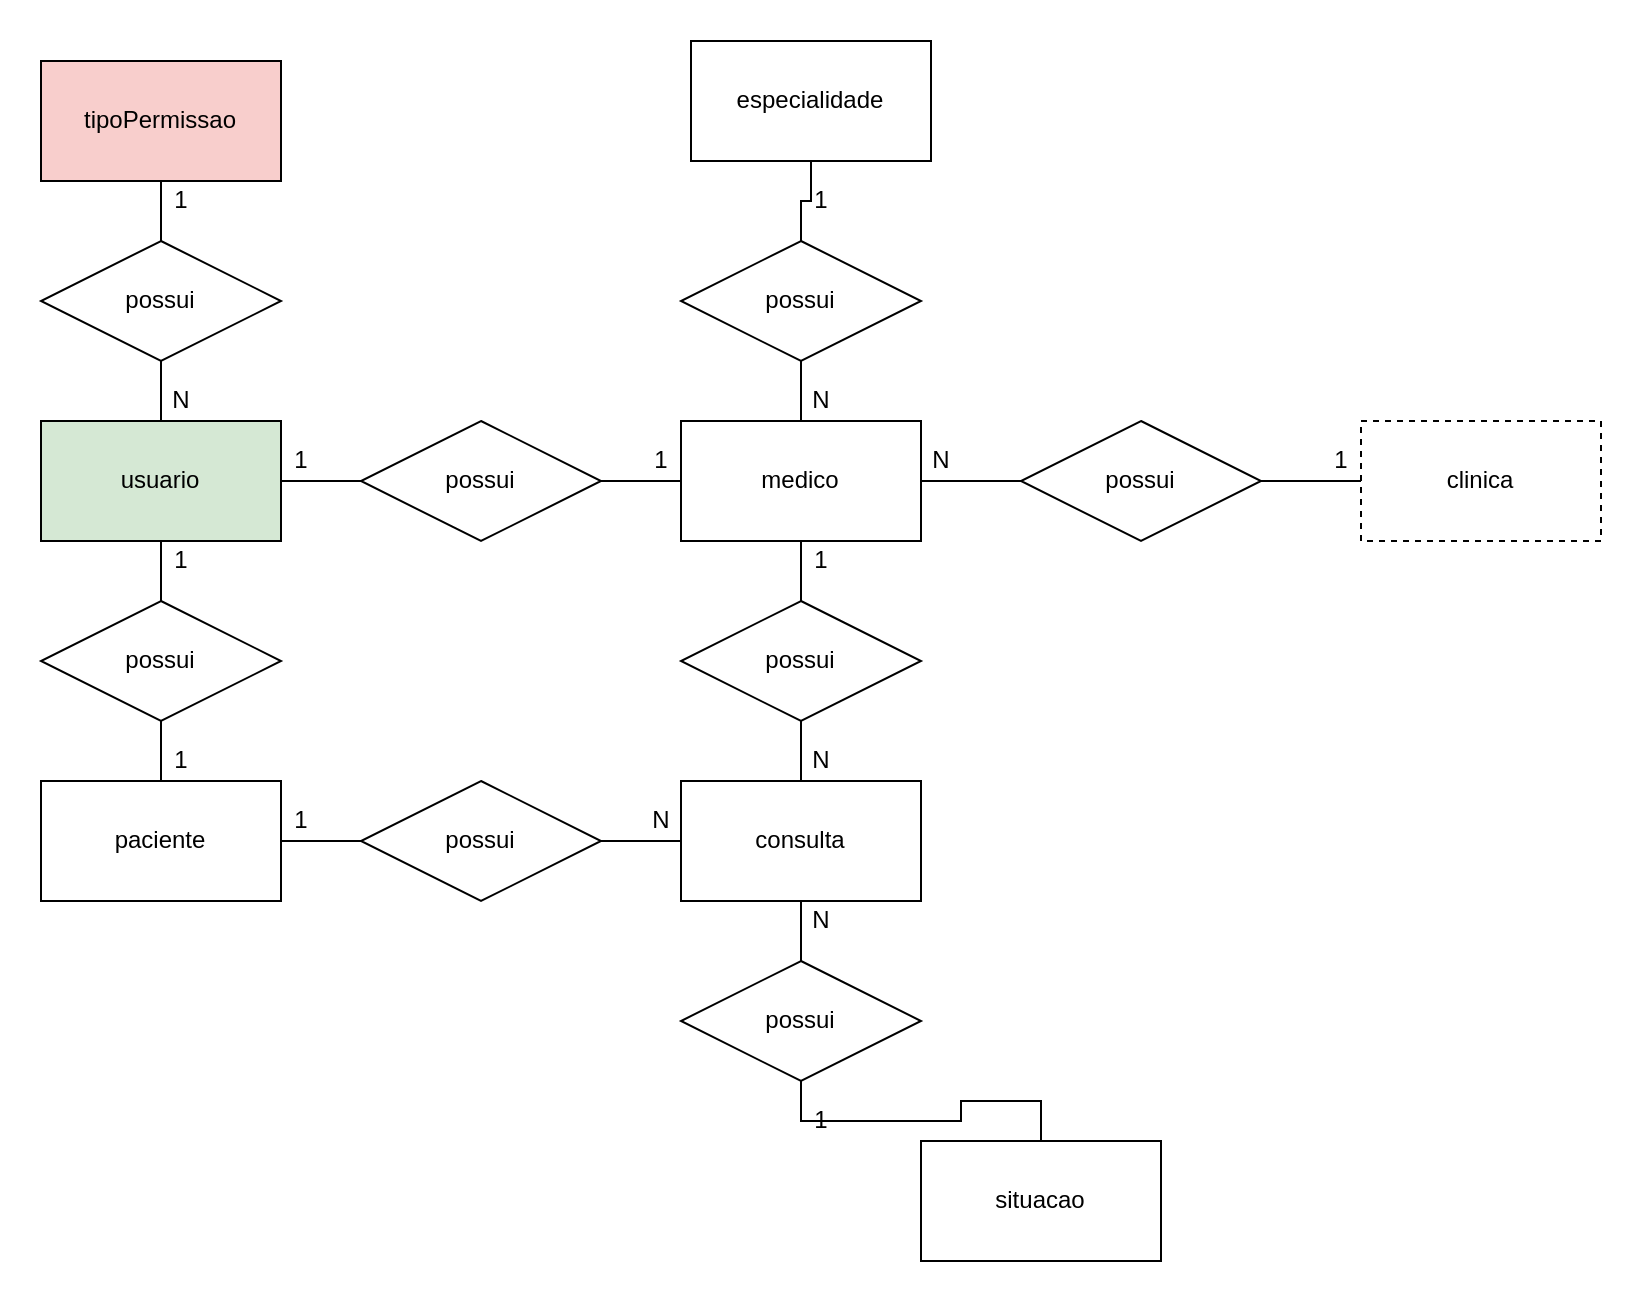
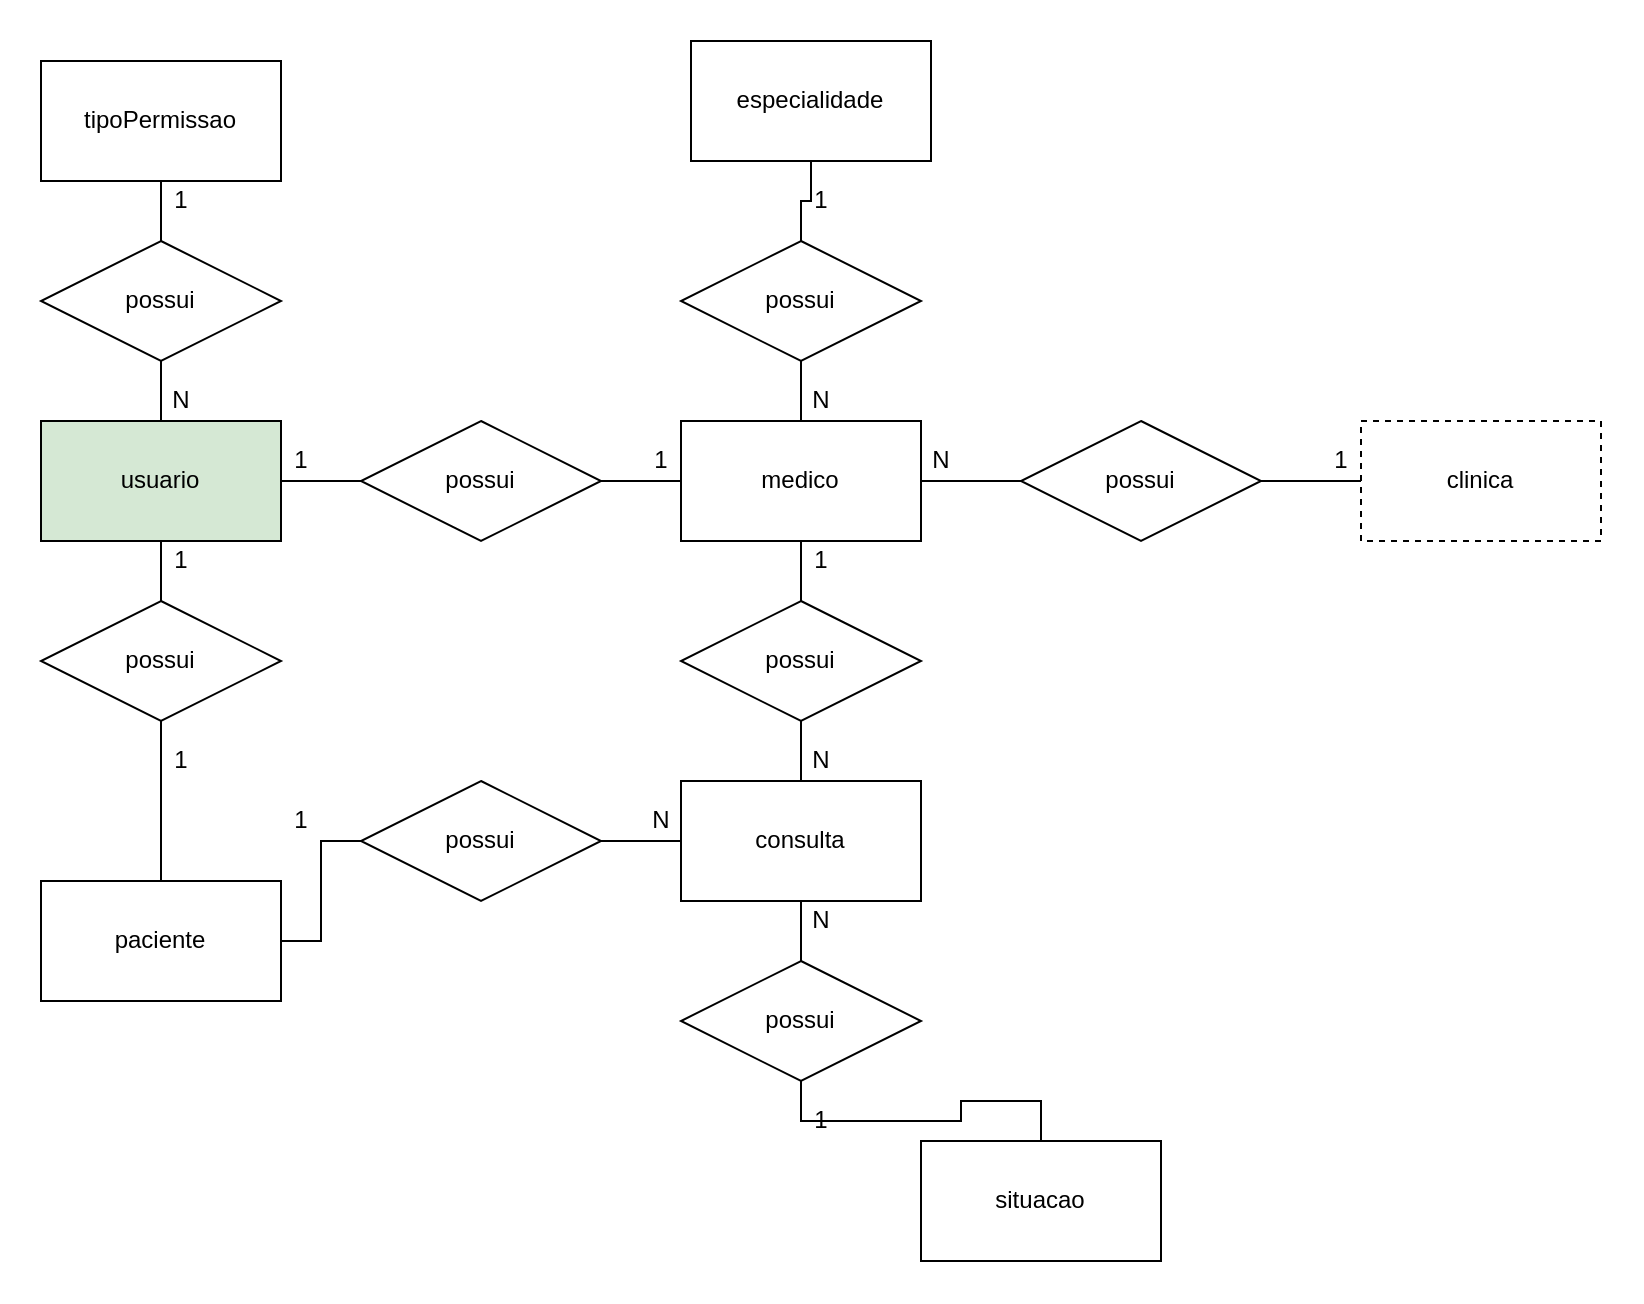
- <mxCell id="4" value="tipoPermissao" style="rounded=0;whiteSpace=wrap;html=1;fillColor=#f8cecc;" parent="1" vertex="1"><mxGeometry x="20" y="30" width="120" height="60" as="geometry" /></mxCell>
+ <mxCell id="4" value="tipoPermissao" style="rounded=0;whiteSpace=wrap;html=1;" parent="1" vertex="1"><mxGeometry x="20" y="30" width="120" height="60" as="geometry" /></mxCell>
- <mxCell id="10" value="paciente" style="rounded=0;whiteSpace=wrap;html=1;" parent="1" vertex="1"><mxGeometry x="20" y="390" width="120" height="60" as="geometry" /></mxCell>
+ <mxCell id="10" value="paciente" style="rounded=0;whiteSpace=wrap;html=1;" parent="1" vertex="1"><mxGeometry x="20" y="440" width="120" height="60" as="geometry" /></mxCell>
